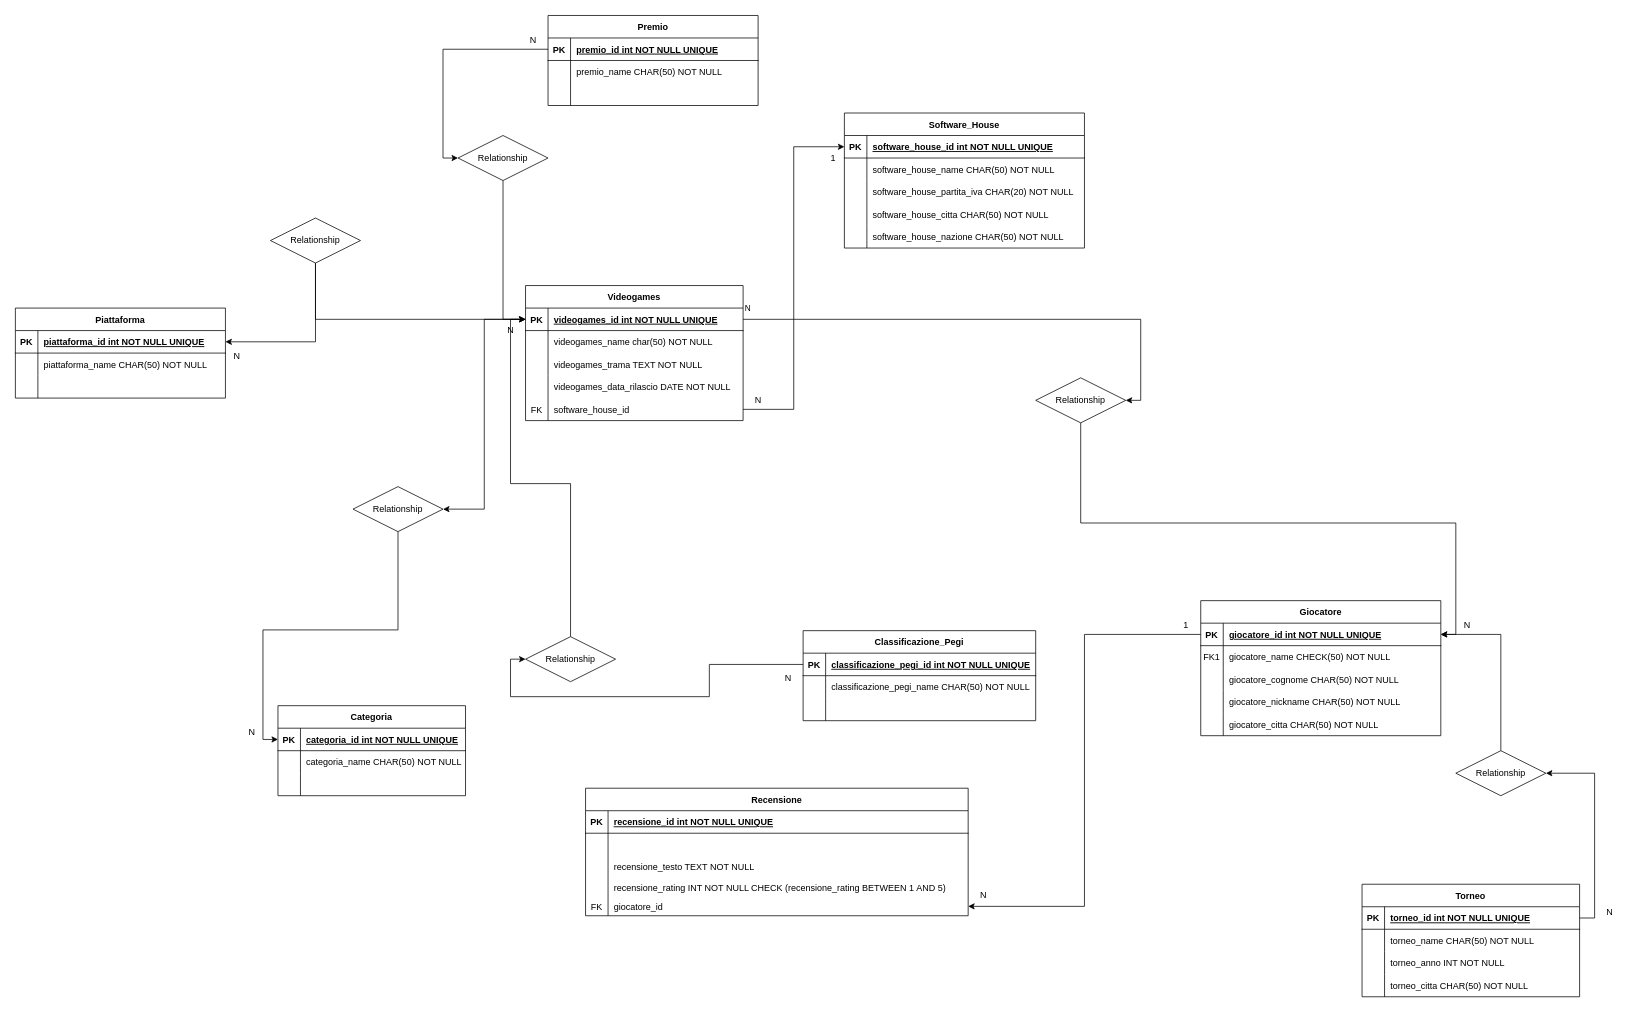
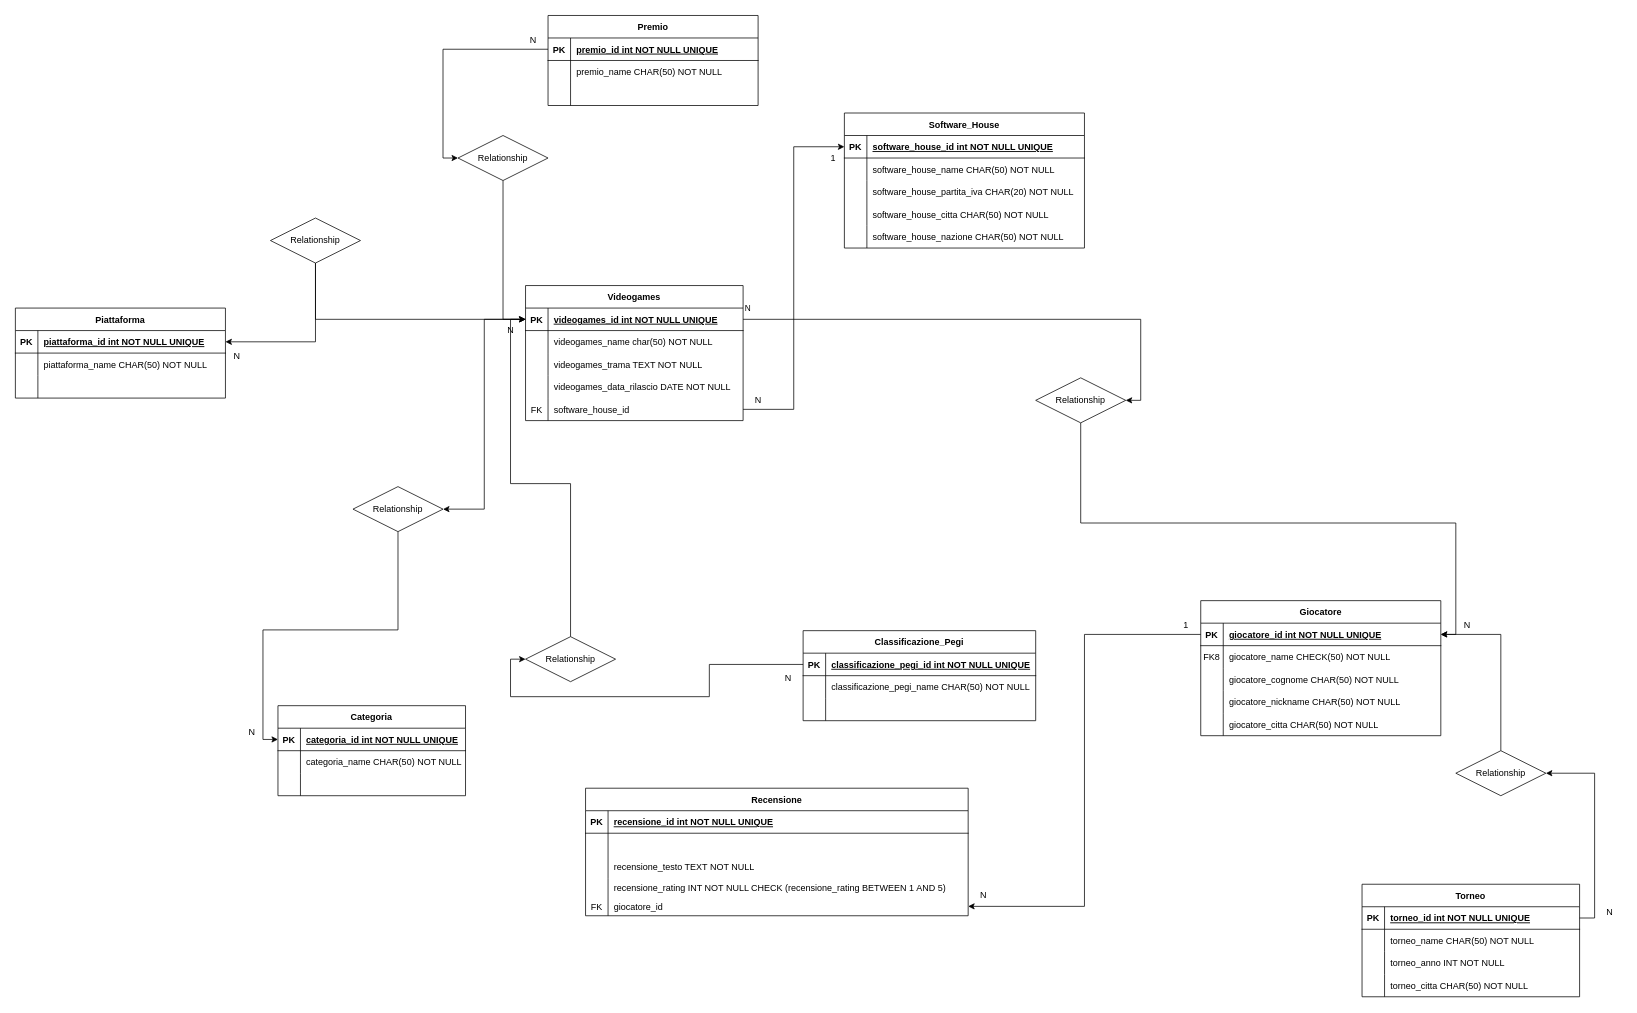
- <mxCell id="82" value="FK1" style="shape=partialRectangle;overflow=hidden;connectable=0;fillColor=none;top=0;left=0;bottom=0;right=0;" parent="81" vertex="1"><mxGeometry width="30" height="30" as="geometry"><mxRectangle width="30" height="30" as="alternateBounds" /></mxGeometry></mxCell>
+ <mxCell id="82" value="FK8" style="shape=partialRectangle;overflow=hidden;connectable=0;fillColor=none;top=0;left=0;bottom=0;right=0;" parent="81" vertex="1"><mxGeometry width="30" height="30" as="geometry"><mxRectangle width="30" height="30" as="alternateBounds" /></mxGeometry></mxCell>
